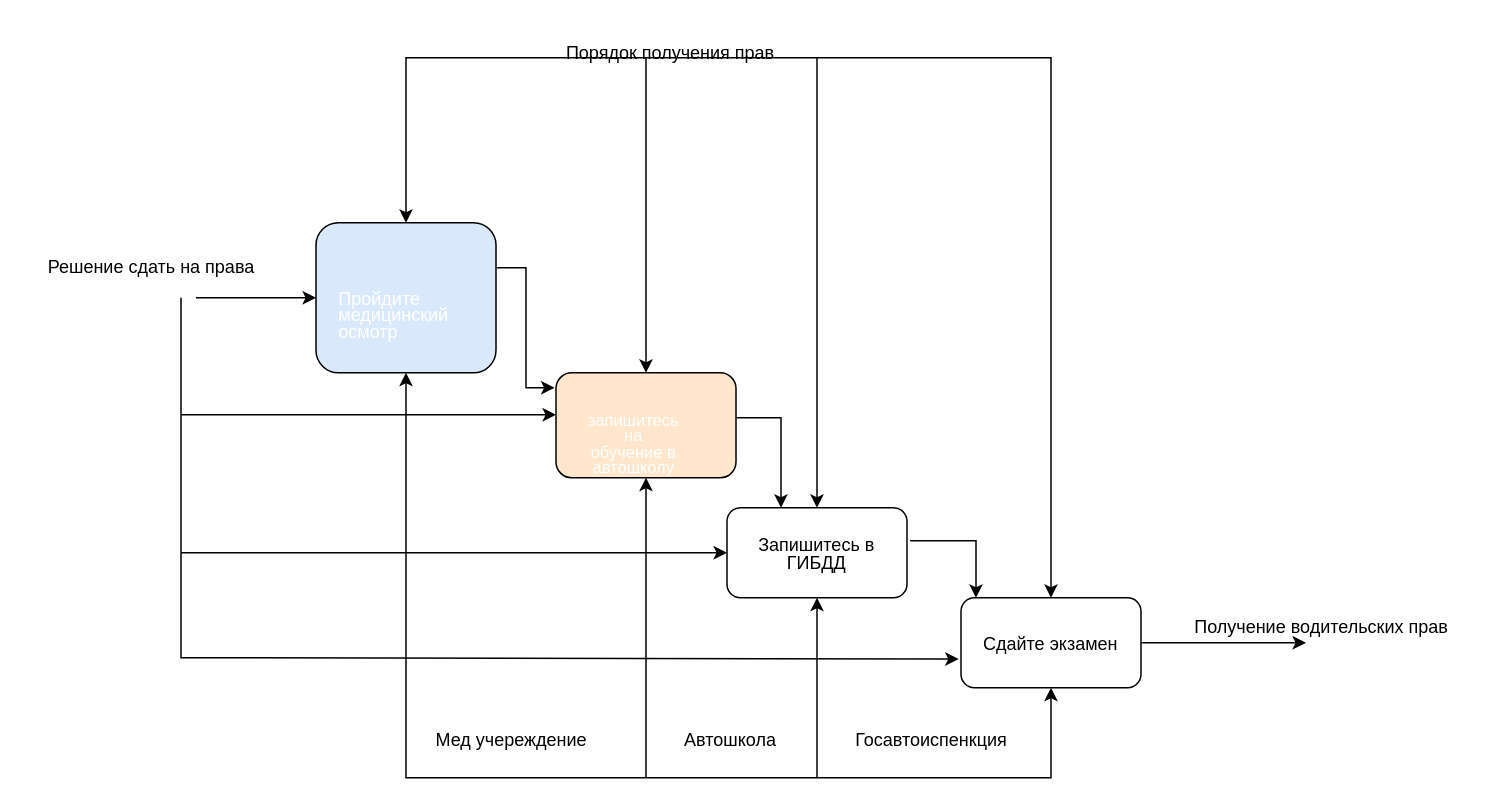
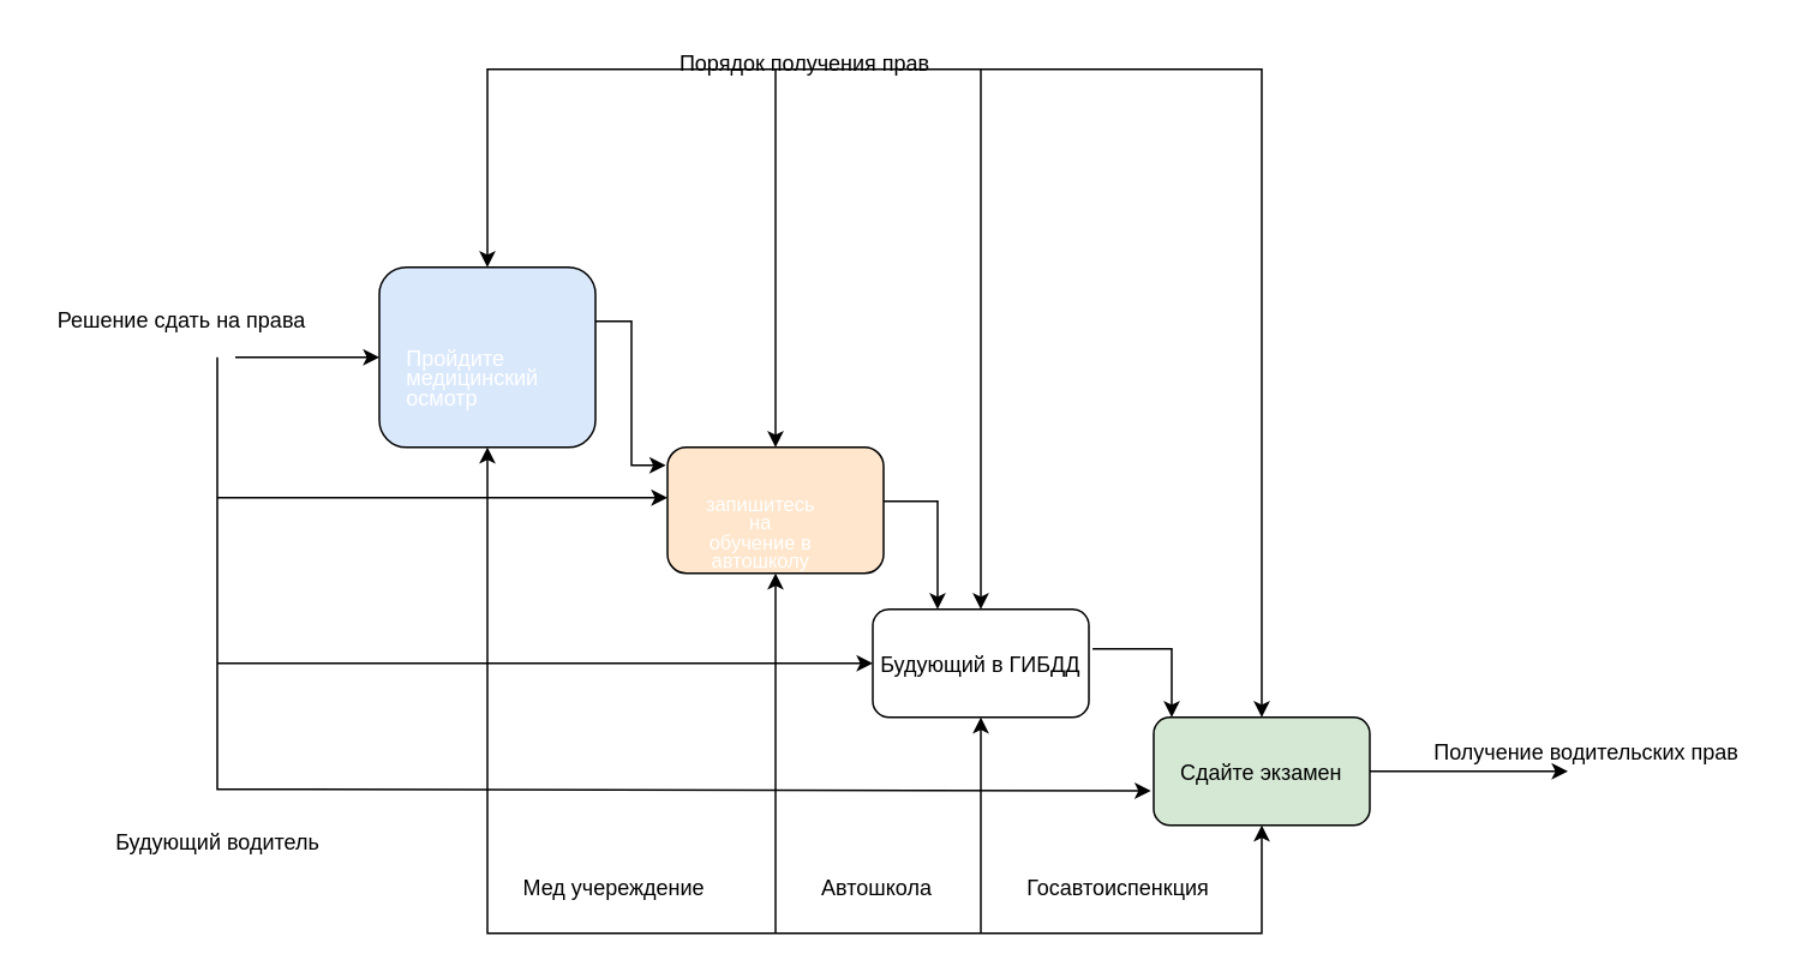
- <mxCell id="4" value="&lt;p style=&quot;line-height: 100%;&quot;&gt;Запишитесь в ГИБДД&lt;/p&gt;" style="rounded=1;whiteSpace=wrap;html=1;" parent="1" vertex="1"><mxGeometry x="484" y="338" width="120" height="60" as="geometry" /></mxCell>
+ <mxCell id="4" value="&lt;p style=&quot;line-height: 100%;&quot;&gt;Будующий в ГИБДД&lt;/p&gt;" style="rounded=1;whiteSpace=wrap;html=1;" parent="1" vertex="1"><mxGeometry x="484" y="338" width="120" height="60" as="geometry" /></mxCell>
- <mxCell id="3" value="&lt;p style=&quot;line-height: 100%;&quot;&gt;Сдайте экзамен&lt;/p&gt;" style="rounded=1;whiteSpace=wrap;html=1;" parent="1" vertex="1"><mxGeometry x="640" y="398" width="120" height="60" as="geometry" /></mxCell>
+ <mxCell id="3" value="&lt;p style=&quot;line-height: 100%;&quot;&gt;Сдайте экзамен&lt;/p&gt;" style="rounded=1;whiteSpace=wrap;html=1;fillColor=#d5e8d4;" parent="1" vertex="1"><mxGeometry x="640" y="398" width="120" height="60" as="geometry" /></mxCell>
+ <mxCell id="23" value="Будующий водитель" style="text;html=1;align=center;verticalAlign=middle;resizable=0;points=[];autosize=1;strokeColor=none;fillColor=none;" parent="1" vertex="1"><mxGeometry x="50" y="453" width="140" height="30" as="geometry" /></mxCell>
